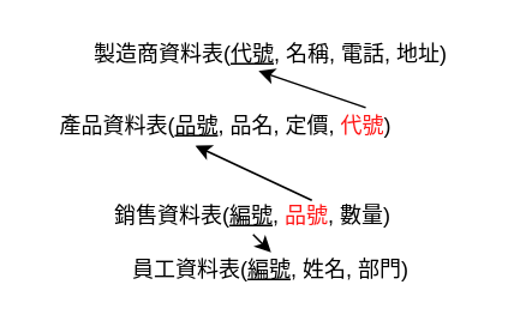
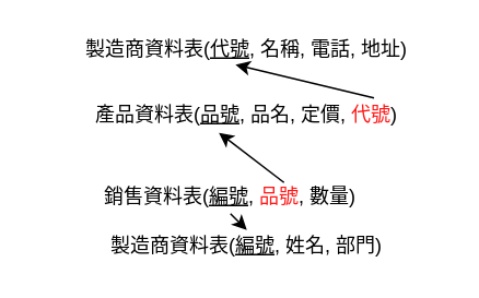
- <mxCell id="3" value="產品資料表(&lt;u&gt;品號&lt;/u&gt;, 品名, 定價, &lt;font color=&quot;#ff1717&quot;&gt;代號&lt;/font&gt;)" style="text;html=1;strokeColor=none;fillColor=none;align=center;verticalAlign=middle;whiteSpace=wrap;overflow=hidden;" vertex="1" parent="1"><mxGeometry x="5" y="60" width="240" height="20" as="geometry" /></mxCell>
+ <mxCell id="3" value="產品資料表(&lt;u&gt;品號&lt;/u&gt;, 品名, 定價, &lt;font color=&quot;#ff1717&quot;&gt;代號&lt;/font&gt;)" style="text;html=1;strokeColor=none;fillColor=none;align=center;verticalAlign=middle;whiteSpace=wrap;overflow=hidden;" vertex="1" parent="1"><mxGeometry x="30" y="60" width="240" height="20" as="geometry" /></mxCell>
- <mxCell id="5" value="員工資料表(&lt;u&gt;編號&lt;/u&gt;, 姓名, 部門)" style="text;html=1;strokeColor=none;fillColor=none;align=center;verticalAlign=middle;whiteSpace=wrap;overflow=hidden;" vertex="1" parent="1"><mxGeometry x="30" y="140" width="240" height="20" as="geometry" /></mxCell>
+ <mxCell id="5" value="製造商資料表(&lt;u&gt;編號&lt;/u&gt;, 姓名, 部門)" style="text;html=1;strokeColor=none;fillColor=none;align=center;verticalAlign=middle;whiteSpace=wrap;overflow=hidden;" vertex="1" parent="1"><mxGeometry x="30" y="140" width="240" height="20" as="geometry" /></mxCell>
